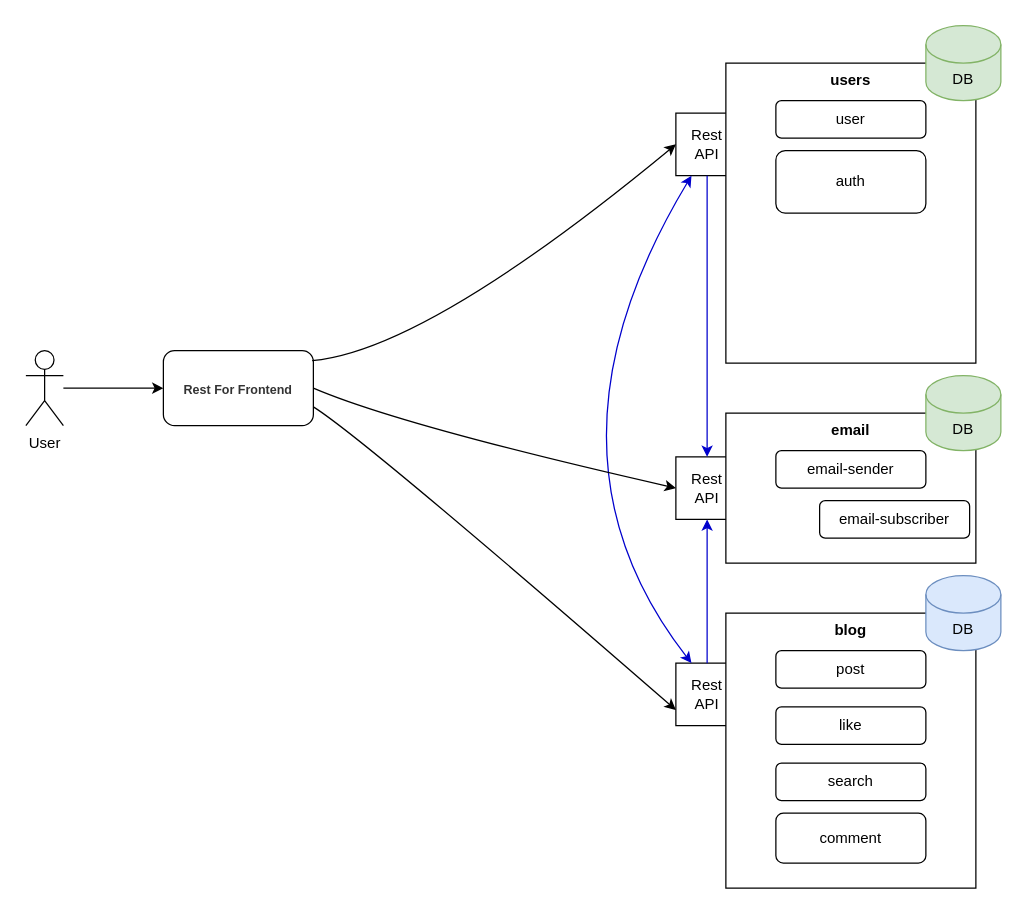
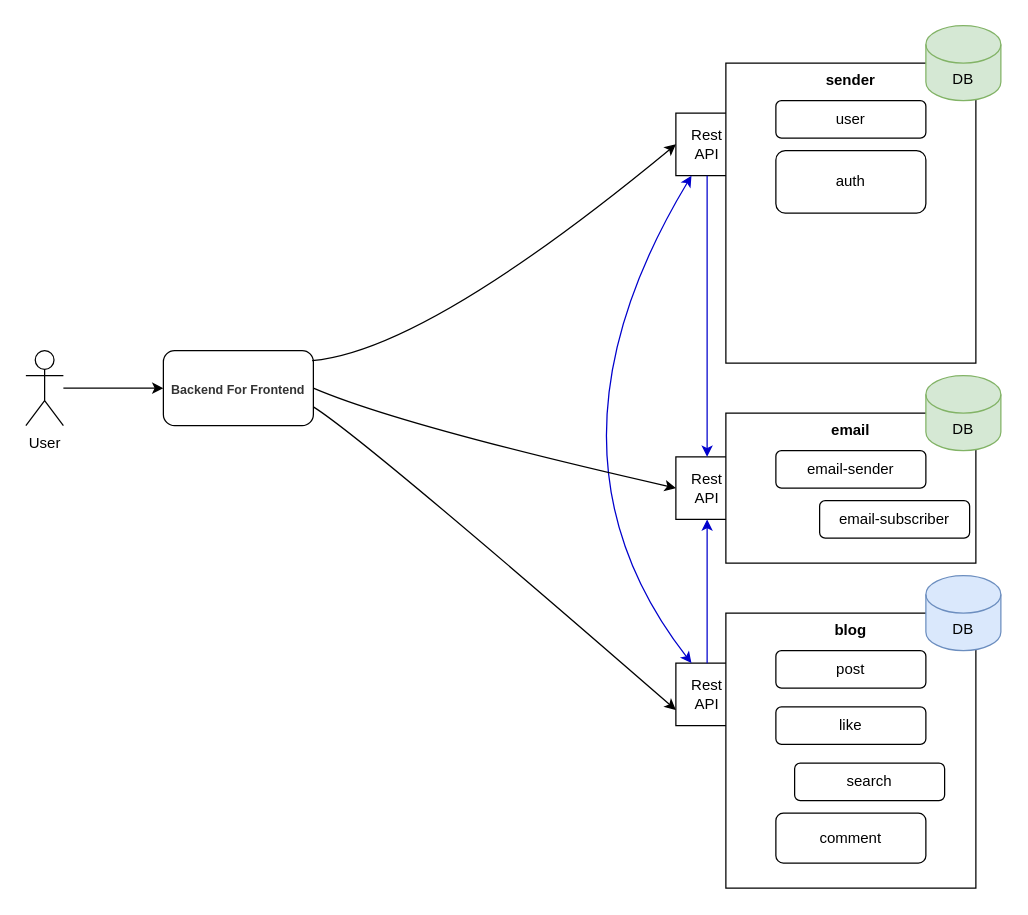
- <mxCell id="7" value="users" style="rounded=0;whiteSpace=wrap;html=1;fontSize=12;verticalAlign=top;fontStyle=1" parent="1" vertex="1"><mxGeometry x="580" y="50" width="200" height="240" as="geometry" /></mxCell>
+ <mxCell id="7" value="sender" style="rounded=0;whiteSpace=wrap;html=1;fontSize=12;verticalAlign=top;fontStyle=1" parent="1" vertex="1"><mxGeometry x="580" y="50" width="200" height="240" as="geometry" /></mxCell>
- <mxCell id="9" value="&lt;h3 style=&quot;box-sizing: inherit; text-rendering: optimizelegibility; -webkit-font-smoothing: antialiased; font-family: &amp;quot;TT Norms Pro&amp;quot;, Arial, sans-serif; color: rgb(51, 51, 51); margin: 15px 0px; line-height: 30px; padding: 0px; border-bottom: none; align-self: flex-start; text-align: left; background-color: rgb(255, 255, 255); font-variant-ligatures: none;&quot; id=&quot;9.-backend-for-frontend&quot;&gt;&lt;font style=&quot;font-size: 10px;&quot;&gt;Rest For Frontend&lt;/font&gt;&lt;/h3&gt;" style="rounded=1;whiteSpace=wrap;html=1;" parent="1" vertex="1"><mxGeometry x="130" y="280" width="120" height="60" as="geometry" /></mxCell>
+ <mxCell id="9" value="&lt;h3 style=&quot;box-sizing: inherit; text-rendering: optimizelegibility; -webkit-font-smoothing: antialiased; font-family: &amp;quot;TT Norms Pro&amp;quot;, Arial, sans-serif; color: rgb(51, 51, 51); margin: 15px 0px; line-height: 30px; padding: 0px; border-bottom: none; align-self: flex-start; text-align: left; background-color: rgb(255, 255, 255); font-variant-ligatures: none;&quot; id=&quot;9.-backend-for-frontend&quot;&gt;&lt;font style=&quot;font-size: 10px;&quot;&gt;Backend For Frontend&lt;/font&gt;&lt;/h3&gt;" style="rounded=1;whiteSpace=wrap;html=1;" parent="1" vertex="1"><mxGeometry x="130" y="280" width="120" height="60" as="geometry" /></mxCell>
- <mxCell id="14" value="search" style="rounded=1;whiteSpace=wrap;html=1;" parent="1" vertex="1"><mxGeometry x="620" y="610" width="120" height="30" as="geometry" /></mxCell>
+ <mxCell id="14" value="search" style="rounded=1;whiteSpace=wrap;html=1;" parent="1" vertex="1"><mxGeometry x="635" y="610" width="120" height="30" as="geometry" /></mxCell>
